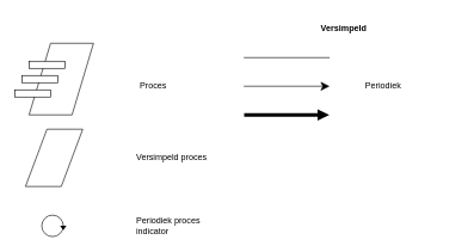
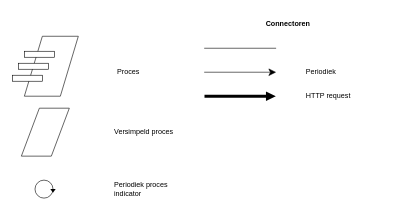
- <mxCell id="14" value="Versimpeld" style="text;html=1;strokeColor=none;fillColor=none;align=center;verticalAlign=middle;whiteSpace=wrap;rounded=0;spacing=10;fontStyle=1" vertex="1" parent="1"><mxGeometry x="340" width="280" height="40" as="geometry" y="20" /></mxCell>
+ <mxCell id="14" value="Connectoren" style="text;html=1;strokeColor=none;fillColor=none;align=center;verticalAlign=middle;whiteSpace=wrap;rounded=0;spacing=10;fontStyle=1" vertex="1" parent="1"><mxGeometry x="340" width="280" height="40" as="geometry" y="20" /></mxCell>
+ <mxCell id="19" value="HTTP request" style="text;html=1;strokeColor=none;fillColor=none;align=left;verticalAlign=middle;whiteSpace=wrap;rounded=0;spacing=10;" vertex="1" parent="1"><mxGeometry x="500" y="140" width="140" height="40" as="geometry" /></mxCell>
